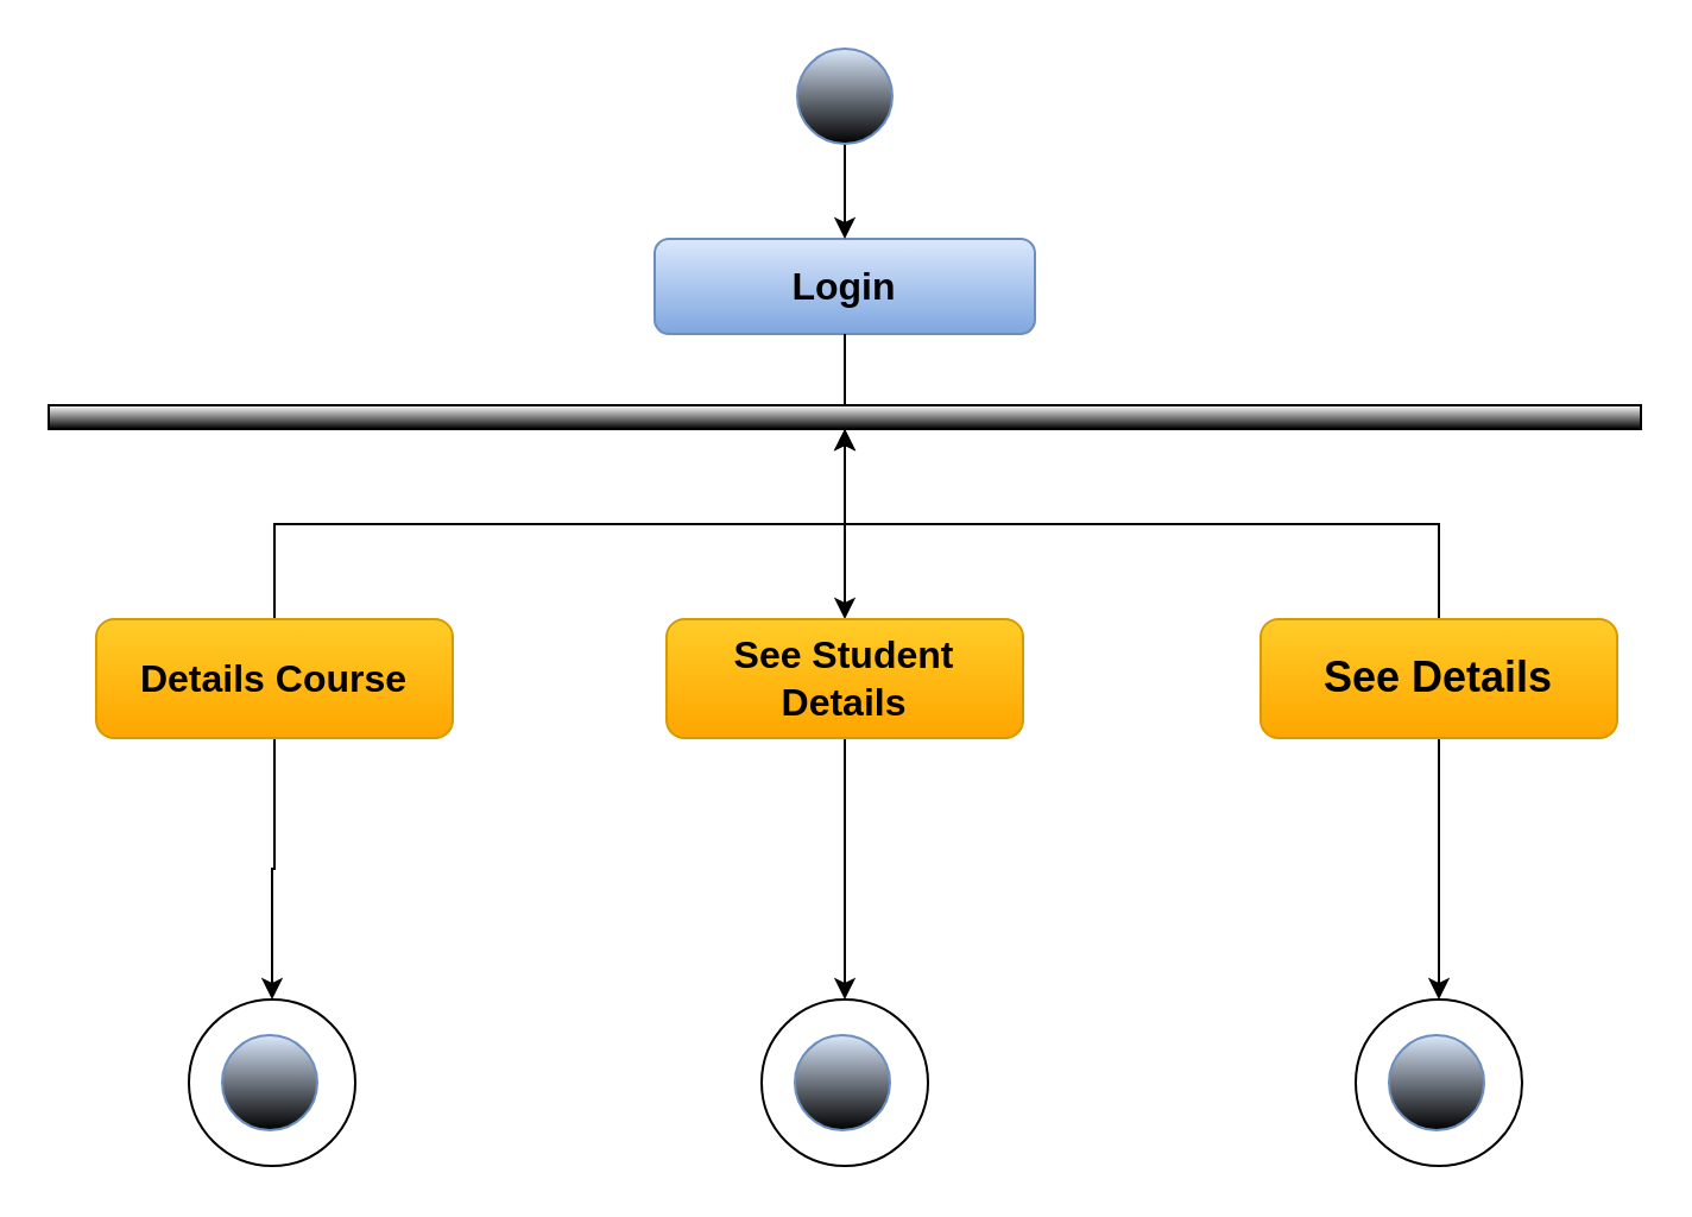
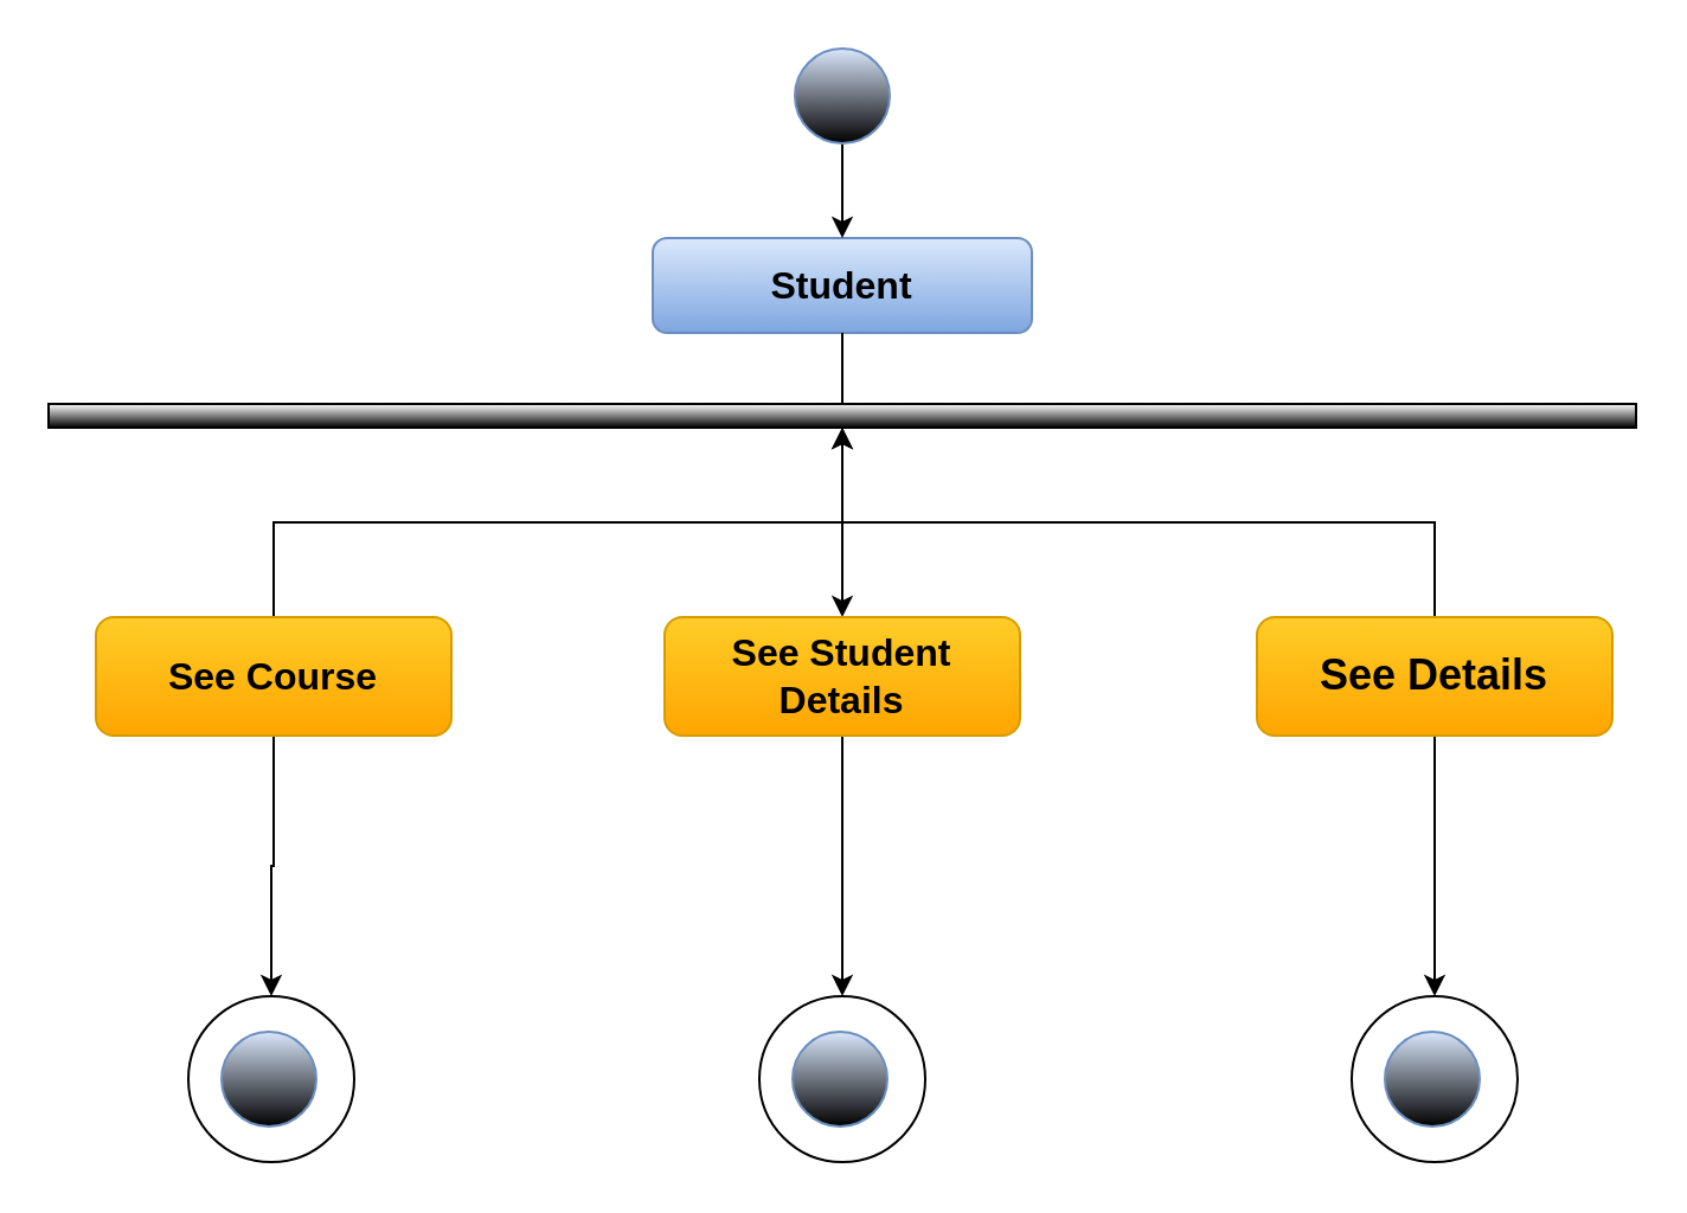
- <mxCell id="2" value="&lt;h2&gt;&lt;font style=&quot;font-size: 16px&quot;&gt;&lt;b&gt;Login&lt;/b&gt;&lt;/font&gt;&lt;/h2&gt;" style="rounded=1;whiteSpace=wrap;html=1;gradientColor=#7ea6e0;fillColor=#dae8fc;strokeColor=#6c8ebf;" vertex="1" parent="1"><mxGeometry x="275" y="100" width="160" height="40" as="geometry" /></mxCell>
+ <mxCell id="2" value="&lt;h2&gt;&lt;font style=&quot;font-size: 16px&quot;&gt;&lt;b&gt;Student&lt;/b&gt;&lt;/font&gt;&lt;/h2&gt;" style="rounded=1;whiteSpace=wrap;html=1;gradientColor=#7ea6e0;fillColor=#dae8fc;strokeColor=#6c8ebf;" vertex="1" parent="1"><mxGeometry x="275" y="100" width="160" height="40" as="geometry" /></mxCell>
- <mxCell id="10" value="&lt;b&gt;&lt;font style=&quot;font-size: 16px&quot;&gt;Details Course&lt;/font&gt;&lt;/b&gt;" style="rounded=1;whiteSpace=wrap;html=1;gradientColor=#ffa500;fillColor=#ffcd28;strokeColor=#d79b00;" vertex="1" parent="1"><mxGeometry x="40" y="260" width="150" height="50" as="geometry" /></mxCell>
+ <mxCell id="10" value="&lt;b&gt;&lt;font style=&quot;font-size: 16px&quot;&gt;See Course&lt;/font&gt;&lt;/b&gt;" style="rounded=1;whiteSpace=wrap;html=1;gradientColor=#ffa500;fillColor=#ffcd28;strokeColor=#d79b00;" vertex="1" parent="1"><mxGeometry x="40" y="260" width="150" height="50" as="geometry" /></mxCell>
